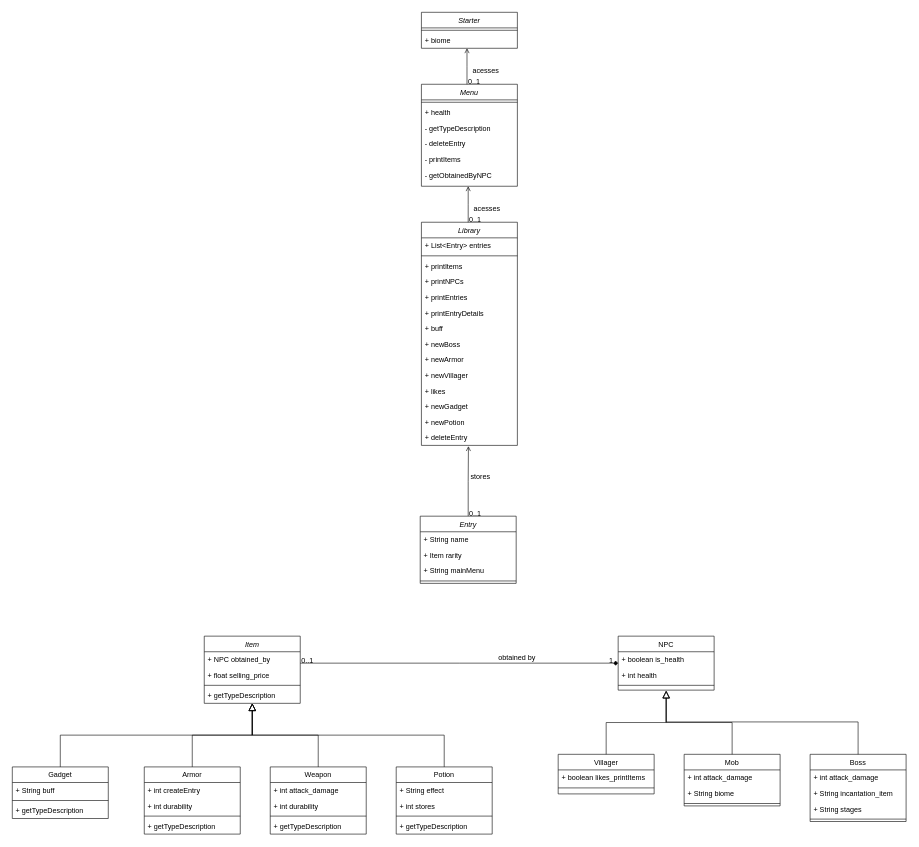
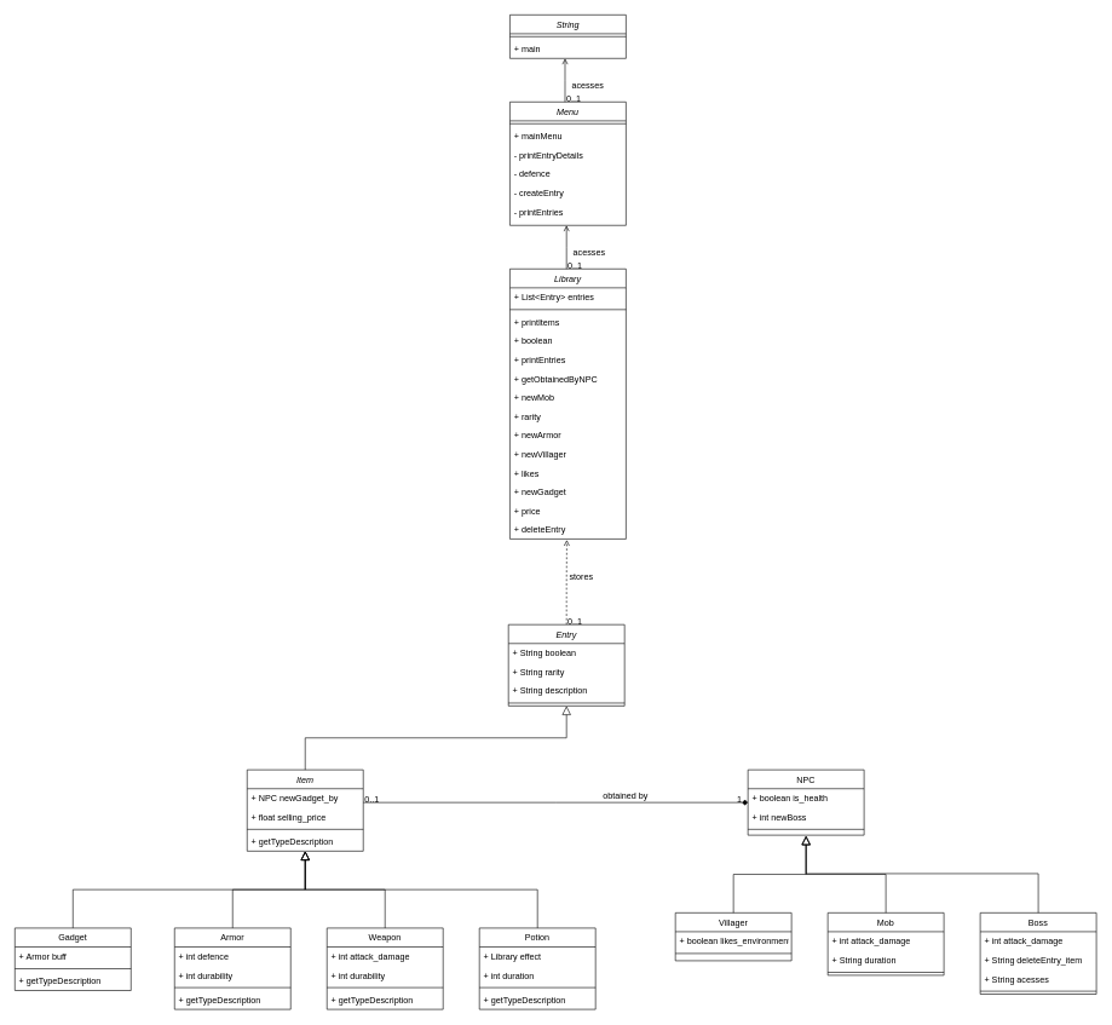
- <mxCell id="87" value="Starter" style="swimlane;fontStyle=2;align=center;verticalAlign=top;childLayout=stackLayout;horizontal=1;startSize=26;horizontalStack=0;resizeParent=1;resizeLast=0;collapsible=1;marginBottom=0;rounded=0;shadow=0;strokeWidth=1;" vertex="1" parent="1"><mxGeometry x="702" y="20" width="160" height="60" as="geometry"><mxRectangle x="230" y="140" width="160" height="26" as="alternateBounds" /></mxGeometry></mxCell>
+ <mxCell id="87" value="String" style="swimlane;fontStyle=2;align=center;verticalAlign=top;childLayout=stackLayout;horizontal=1;startSize=26;horizontalStack=0;resizeParent=1;resizeLast=0;collapsible=1;marginBottom=0;rounded=0;shadow=0;strokeWidth=1;" vertex="1" parent="1"><mxGeometry x="702" y="20" width="160" height="60" as="geometry"><mxRectangle x="230" y="140" width="160" height="26" as="alternateBounds" /></mxGeometry></mxCell>
- <mxCell id="89" value="+ biome" style="text;align=left;verticalAlign=top;spacingLeft=4;spacingRight=4;overflow=hidden;rotatable=0;points=[[0,0.5],[1,0.5]];portConstraint=eastwest;rounded=0;shadow=0;html=0;" vertex="1" parent="87"><mxGeometry y="34" width="160" height="26" as="geometry" /></mxCell>
+ <mxCell id="89" value="+ main" style="text;align=left;verticalAlign=top;spacingLeft=4;spacingRight=4;overflow=hidden;rotatable=0;points=[[0,0.5],[1,0.5]];portConstraint=eastwest;rounded=0;shadow=0;html=0;" vertex="1" parent="87"><mxGeometry y="34" width="160" height="26" as="geometry" /></mxCell>
- <mxCell id="79" value="+ health" style="text;align=left;verticalAlign=top;spacingLeft=4;spacingRight=4;overflow=hidden;rotatable=0;points=[[0,0.5],[1,0.5]];portConstraint=eastwest;rounded=0;shadow=0;html=0;" vertex="1" parent="77"><mxGeometry y="34" width="160" height="26" as="geometry" /></mxCell>
+ <mxCell id="79" value="+ mainMenu" style="text;align=left;verticalAlign=top;spacingLeft=4;spacingRight=4;overflow=hidden;rotatable=0;points=[[0,0.5],[1,0.5]];portConstraint=eastwest;rounded=0;shadow=0;html=0;" vertex="1" parent="77"><mxGeometry y="34" width="160" height="26" as="geometry" /></mxCell>
- <mxCell id="80" value="- getTypeDescription" style="text;align=left;verticalAlign=top;spacingLeft=4;spacingRight=4;overflow=hidden;rotatable=0;points=[[0,0.5],[1,0.5]];portConstraint=eastwest;rounded=0;shadow=0;html=0;" vertex="1" parent="77"><mxGeometry y="60" width="160" height="26" as="geometry" /></mxCell>
+ <mxCell id="80" value="- printEntryDetails" style="text;align=left;verticalAlign=top;spacingLeft=4;spacingRight=4;overflow=hidden;rotatable=0;points=[[0,0.5],[1,0.5]];portConstraint=eastwest;rounded=0;shadow=0;html=0;" vertex="1" parent="77"><mxGeometry y="60" width="160" height="26" as="geometry" /></mxCell>
- <mxCell id="81" value="- deleteEntry" style="text;align=left;verticalAlign=top;spacingLeft=4;spacingRight=4;overflow=hidden;rotatable=0;points=[[0,0.5],[1,0.5]];portConstraint=eastwest;rounded=0;shadow=0;html=0;" vertex="1" parent="77"><mxGeometry y="86" width="160" height="26" as="geometry" /></mxCell>
+ <mxCell id="81" value="- defence" style="text;align=left;verticalAlign=top;spacingLeft=4;spacingRight=4;overflow=hidden;rotatable=0;points=[[0,0.5],[1,0.5]];portConstraint=eastwest;rounded=0;shadow=0;html=0;" vertex="1" parent="77"><mxGeometry y="86" width="160" height="26" as="geometry" /></mxCell>
- <mxCell id="82" value="- printItems" style="text;align=left;verticalAlign=top;spacingLeft=4;spacingRight=4;overflow=hidden;rotatable=0;points=[[0,0.5],[1,0.5]];portConstraint=eastwest;rounded=0;shadow=0;html=0;" vertex="1" parent="77"><mxGeometry y="112" width="160" height="26" as="geometry" /></mxCell>
+ <mxCell id="82" value="- createEntry" style="text;align=left;verticalAlign=top;spacingLeft=4;spacingRight=4;overflow=hidden;rotatable=0;points=[[0,0.5],[1,0.5]];portConstraint=eastwest;rounded=0;shadow=0;html=0;" vertex="1" parent="77"><mxGeometry y="112" width="160" height="26" as="geometry" /></mxCell>
- <mxCell id="83" value="- getObtainedByNPC" style="text;align=left;verticalAlign=top;spacingLeft=4;spacingRight=4;overflow=hidden;rotatable=0;points=[[0,0.5],[1,0.5]];portConstraint=eastwest;rounded=0;shadow=0;html=0;" vertex="1" parent="77"><mxGeometry y="138" width="160" height="26" as="geometry" /></mxCell>
+ <mxCell id="83" value="- printEntries" style="text;align=left;verticalAlign=top;spacingLeft=4;spacingRight=4;overflow=hidden;rotatable=0;points=[[0,0.5],[1,0.5]];portConstraint=eastwest;rounded=0;shadow=0;html=0;" vertex="1" parent="77"><mxGeometry y="138" width="160" height="26" as="geometry" /></mxCell>
- <mxCell id="57" value="+ printNPCs" style="text;align=left;verticalAlign=top;spacingLeft=4;spacingRight=4;overflow=hidden;rotatable=0;points=[[0,0.5],[1,0.5]];portConstraint=eastwest;rounded=0;shadow=0;html=0;" parent="53" vertex="1"><mxGeometry y="86" width="160" height="26" as="geometry" /></mxCell>
+ <mxCell id="57" value="+ boolean" style="text;align=left;verticalAlign=top;spacingLeft=4;spacingRight=4;overflow=hidden;rotatable=0;points=[[0,0.5],[1,0.5]];portConstraint=eastwest;rounded=0;shadow=0;html=0;" parent="53" vertex="1"><mxGeometry y="86" width="160" height="26" as="geometry" /></mxCell>
- <mxCell id="59" value="+ printEntryDetails" style="text;align=left;verticalAlign=top;spacingLeft=4;spacingRight=4;overflow=hidden;rotatable=0;points=[[0,0.5],[1,0.5]];portConstraint=eastwest;rounded=0;shadow=0;html=0;" parent="53" vertex="1"><mxGeometry y="138" width="160" height="26" as="geometry" /></mxCell>
+ <mxCell id="59" value="+ getObtainedByNPC" style="text;align=left;verticalAlign=top;spacingLeft=4;spacingRight=4;overflow=hidden;rotatable=0;points=[[0,0.5],[1,0.5]];portConstraint=eastwest;rounded=0;shadow=0;html=0;" parent="53" vertex="1"><mxGeometry y="138" width="160" height="26" as="geometry" /></mxCell>
- <mxCell id="60" value="+ buff" style="text;align=left;verticalAlign=top;spacingLeft=4;spacingRight=4;overflow=hidden;rotatable=0;points=[[0,0.5],[1,0.5]];portConstraint=eastwest;rounded=0;shadow=0;html=0;" vertex="1" parent="53"><mxGeometry y="164" width="160" height="26" as="geometry" /></mxCell>
+ <mxCell id="60" value="+ newMob" style="text;align=left;verticalAlign=top;spacingLeft=4;spacingRight=4;overflow=hidden;rotatable=0;points=[[0,0.5],[1,0.5]];portConstraint=eastwest;rounded=0;shadow=0;html=0;" vertex="1" parent="53"><mxGeometry y="164" width="160" height="26" as="geometry" /></mxCell>
- <mxCell id="61" value="+ newBoss" style="text;align=left;verticalAlign=top;spacingLeft=4;spacingRight=4;overflow=hidden;rotatable=0;points=[[0,0.5],[1,0.5]];portConstraint=eastwest;rounded=0;shadow=0;html=0;" vertex="1" parent="53"><mxGeometry y="190" width="160" height="26" as="geometry" /></mxCell>
+ <mxCell id="61" value="+ rarity" style="text;align=left;verticalAlign=top;spacingLeft=4;spacingRight=4;overflow=hidden;rotatable=0;points=[[0,0.5],[1,0.5]];portConstraint=eastwest;rounded=0;shadow=0;html=0;" vertex="1" parent="53"><mxGeometry y="190" width="160" height="26" as="geometry" /></mxCell>
- <mxCell id="66" value="+ newPotion" style="text;align=left;verticalAlign=top;spacingLeft=4;spacingRight=4;overflow=hidden;rotatable=0;points=[[0,0.5],[1,0.5]];portConstraint=eastwest;rounded=0;shadow=0;html=0;" vertex="1" parent="53"><mxGeometry y="320" width="160" height="26" as="geometry" /></mxCell>
+ <mxCell id="66" value="+ price" style="text;align=left;verticalAlign=top;spacingLeft=4;spacingRight=4;overflow=hidden;rotatable=0;points=[[0,0.5],[1,0.5]];portConstraint=eastwest;rounded=0;shadow=0;html=0;" vertex="1" parent="53"><mxGeometry y="320" width="160" height="26" as="geometry" /></mxCell>
- <mxCell id="68" value="" style="endArrow=open;shadow=0;strokeWidth=1;rounded=0;endFill=1;edgeStyle=elbowEdgeStyle;elbow=vertical;exitX=0.5;exitY=0;exitDx=0;exitDy=0;entryX=0.49;entryY=1.051;entryDx=0;entryDy=0;entryPerimeter=0;" parent="1" source="71" target="67" edge="1"><mxGeometry x="0.5" y="41" relative="1" as="geometry"><mxPoint x="770" y="930" as="sourcePoint" /><mxPoint x="781" y="760" as="targetPoint" /><mxPoint x="-40" y="32" as="offset" /></mxGeometry></mxCell>
+ <mxCell id="68" value="" style="endArrow=open;shadow=0;strokeWidth=1;rounded=0;endFill=1;edgeStyle=elbowEdgeStyle;elbow=vertical;exitX=0.5;exitY=0;exitDx=0;exitDy=0;entryX=0.49;entryY=1.051;entryDx=0;entryDy=0;entryPerimeter=0;dashed=1;" parent="1" source="71" target="67" edge="1"><mxGeometry x="0.5" y="41" relative="1" as="geometry"><mxPoint x="770" y="930" as="sourcePoint" /><mxPoint x="781" y="760" as="targetPoint" /><mxPoint x="-40" y="32" as="offset" /></mxGeometry></mxCell>
- <mxCell id="72" value="+ String name" style="text;align=left;verticalAlign=top;spacingLeft=4;spacingRight=4;overflow=hidden;rotatable=0;points=[[0,0.5],[1,0.5]];portConstraint=eastwest;" parent="71" vertex="1"><mxGeometry y="26" width="160" height="26" as="geometry" /></mxCell>
+ <mxCell id="72" value="+ String boolean" style="text;align=left;verticalAlign=top;spacingLeft=4;spacingRight=4;overflow=hidden;rotatable=0;points=[[0,0.5],[1,0.5]];portConstraint=eastwest;" parent="71" vertex="1"><mxGeometry y="26" width="160" height="26" as="geometry" /></mxCell>
- <mxCell id="73" value="+ Item rarity" style="text;align=left;verticalAlign=top;spacingLeft=4;spacingRight=4;overflow=hidden;rotatable=0;points=[[0,0.5],[1,0.5]];portConstraint=eastwest;rounded=0;shadow=0;html=0;" parent="71" vertex="1"><mxGeometry y="52" width="160" height="26" as="geometry" /></mxCell>
+ <mxCell id="73" value="+ String rarity" style="text;align=left;verticalAlign=top;spacingLeft=4;spacingRight=4;overflow=hidden;rotatable=0;points=[[0,0.5],[1,0.5]];portConstraint=eastwest;rounded=0;shadow=0;html=0;" parent="71" vertex="1"><mxGeometry y="52" width="160" height="26" as="geometry" /></mxCell>
- <mxCell id="74" value="+ String mainMenu" style="text;align=left;verticalAlign=top;spacingLeft=4;spacingRight=4;overflow=hidden;rotatable=0;points=[[0,0.5],[1,0.5]];portConstraint=eastwest;rounded=0;shadow=0;html=0;" parent="71" vertex="1"><mxGeometry y="78" width="160" height="26" as="geometry" /></mxCell>
+ <mxCell id="74" value="+ String description" style="text;align=left;verticalAlign=top;spacingLeft=4;spacingRight=4;overflow=hidden;rotatable=0;points=[[0,0.5],[1,0.5]];portConstraint=eastwest;rounded=0;shadow=0;html=0;" parent="71" vertex="1"><mxGeometry y="78" width="160" height="26" as="geometry" /></mxCell>
+ <mxCell id="76" value="" style="endArrow=block;endSize=10;endFill=0;shadow=0;strokeWidth=1;rounded=0;edgeStyle=elbowEdgeStyle;elbow=vertical;exitX=0.5;exitY=0;exitDx=0;exitDy=0;entryX=0.5;entryY=1;entryDx=0;entryDy=0;" parent="1" source="2" target="71" edge="1"><mxGeometry width="160" relative="1" as="geometry"><mxPoint x="750" y="1340" as="sourcePoint" /><mxPoint x="430.16" y="1234.26" as="targetPoint" /></mxGeometry></mxCell>
- <mxCell id="3" value="+ NPC obtained_by" style="text;align=left;verticalAlign=top;spacingLeft=4;spacingRight=4;overflow=hidden;rotatable=0;points=[[0,0.5],[1,0.5]];portConstraint=eastwest;rounded=0;shadow=0;html=0;" parent="2" vertex="1"><mxGeometry y="26" width="160" height="26" as="geometry" /></mxCell>
+ <mxCell id="3" value="+ NPC newGadget_by" style="text;align=left;verticalAlign=top;spacingLeft=4;spacingRight=4;overflow=hidden;rotatable=0;points=[[0,0.5],[1,0.5]];portConstraint=eastwest;rounded=0;shadow=0;html=0;" parent="2" vertex="1"><mxGeometry y="26" width="160" height="26" as="geometry" /></mxCell>
- <mxCell id="21" value="+ int health" style="text;align=left;verticalAlign=top;spacingLeft=4;spacingRight=4;overflow=hidden;rotatable=0;points=[[0,0.5],[1,0.5]];portConstraint=eastwest;rounded=0;shadow=0;html=0;" parent="19" vertex="1"><mxGeometry y="52" width="160" height="26" as="geometry" /></mxCell>
+ <mxCell id="21" value="+ int newBoss" style="text;align=left;verticalAlign=top;spacingLeft=4;spacingRight=4;overflow=hidden;rotatable=0;points=[[0,0.5],[1,0.5]];portConstraint=eastwest;rounded=0;shadow=0;html=0;" parent="19" vertex="1"><mxGeometry y="52" width="160" height="26" as="geometry" /></mxCell>
- <mxCell id="39" value="+ boolean likes_printItems" style="text;align=left;verticalAlign=top;spacingLeft=4;spacingRight=4;overflow=hidden;rotatable=0;points=[[0,0.5],[1,0.5]];portConstraint=eastwest;rounded=0;shadow=0;html=0;" parent="38" vertex="1"><mxGeometry y="26" width="160" height="26" as="geometry" /></mxCell>
+ <mxCell id="39" value="+ boolean likes_environment" style="text;align=left;verticalAlign=top;spacingLeft=4;spacingRight=4;overflow=hidden;rotatable=0;points=[[0,0.5],[1,0.5]];portConstraint=eastwest;rounded=0;shadow=0;html=0;" parent="38" vertex="1"><mxGeometry y="26" width="160" height="26" as="geometry" /></mxCell>
- <mxCell id="33" value="+ String buff" style="text;align=left;verticalAlign=top;spacingLeft=4;spacingRight=4;overflow=hidden;rotatable=0;points=[[0,0.5],[1,0.5]];portConstraint=eastwest;" parent="32" vertex="1"><mxGeometry y="26" width="160" height="26" as="geometry" /></mxCell>
+ <mxCell id="33" value="+ Armor buff" style="text;align=left;verticalAlign=top;spacingLeft=4;spacingRight=4;overflow=hidden;rotatable=0;points=[[0,0.5],[1,0.5]];portConstraint=eastwest;" parent="32" vertex="1"><mxGeometry y="26" width="160" height="26" as="geometry" /></mxCell>
- <mxCell id="8" value="+ int createEntry" style="text;align=left;verticalAlign=top;spacingLeft=4;spacingRight=4;overflow=hidden;rotatable=0;points=[[0,0.5],[1,0.5]];portConstraint=eastwest;" parent="7" vertex="1"><mxGeometry y="26" width="160" height="26" as="geometry" /></mxCell>
+ <mxCell id="8" value="+ int defence" style="text;align=left;verticalAlign=top;spacingLeft=4;spacingRight=4;overflow=hidden;rotatable=0;points=[[0,0.5],[1,0.5]];portConstraint=eastwest;" parent="7" vertex="1"><mxGeometry y="26" width="160" height="26" as="geometry" /></mxCell>
- <mxCell id="28" value="+ String effect" style="text;align=left;verticalAlign=top;spacingLeft=4;spacingRight=4;overflow=hidden;rotatable=0;points=[[0,0.5],[1,0.5]];portConstraint=eastwest;" parent="27" vertex="1"><mxGeometry y="26" width="160" height="26" as="geometry" /></mxCell>
+ <mxCell id="28" value="+ Library effect" style="text;align=left;verticalAlign=top;spacingLeft=4;spacingRight=4;overflow=hidden;rotatable=0;points=[[0,0.5],[1,0.5]];portConstraint=eastwest;" parent="27" vertex="1"><mxGeometry y="26" width="160" height="26" as="geometry" /></mxCell>
- <mxCell id="44" value="+ String biome" style="text;align=left;verticalAlign=top;spacingLeft=4;spacingRight=4;overflow=hidden;rotatable=0;points=[[0,0.5],[1,0.5]];portConstraint=eastwest;" parent="42" vertex="1"><mxGeometry y="52" width="160" height="26" as="geometry" /></mxCell>
+ <mxCell id="44" value="+ String duration" style="text;align=left;verticalAlign=top;spacingLeft=4;spacingRight=4;overflow=hidden;rotatable=0;points=[[0,0.5],[1,0.5]];portConstraint=eastwest;" parent="42" vertex="1"><mxGeometry y="52" width="160" height="26" as="geometry" /></mxCell>
- <mxCell id="49" value="+ String incantation_item" style="text;align=left;verticalAlign=top;spacingLeft=4;spacingRight=4;overflow=hidden;rotatable=0;points=[[0,0.5],[1,0.5]];portConstraint=eastwest;" parent="47" vertex="1"><mxGeometry y="52" width="160" height="26" as="geometry" /></mxCell>
+ <mxCell id="49" value="+ String deleteEntry_item" style="text;align=left;verticalAlign=top;spacingLeft=4;spacingRight=4;overflow=hidden;rotatable=0;points=[[0,0.5],[1,0.5]];portConstraint=eastwest;" parent="47" vertex="1"><mxGeometry y="52" width="160" height="26" as="geometry" /></mxCell>
- <mxCell id="29" value="+ int stores" style="text;align=left;verticalAlign=top;spacingLeft=4;spacingRight=4;overflow=hidden;rotatable=0;points=[[0,0.5],[1,0.5]];portConstraint=eastwest;" parent="27" vertex="1"><mxGeometry y="52" width="160" height="26" as="geometry" /></mxCell>
+ <mxCell id="29" value="+ int duration" style="text;align=left;verticalAlign=top;spacingLeft=4;spacingRight=4;overflow=hidden;rotatable=0;points=[[0,0.5],[1,0.5]];portConstraint=eastwest;" parent="27" vertex="1"><mxGeometry y="52" width="160" height="26" as="geometry" /></mxCell>
- <mxCell id="50" value="+ String stages" style="text;align=left;verticalAlign=top;spacingLeft=4;spacingRight=4;overflow=hidden;rotatable=0;points=[[0,0.5],[1,0.5]];portConstraint=eastwest;" parent="47" vertex="1"><mxGeometry y="78" width="160" height="26" as="geometry" /></mxCell>
+ <mxCell id="50" value="+ String acesses" style="text;align=left;verticalAlign=top;spacingLeft=4;spacingRight=4;overflow=hidden;rotatable=0;points=[[0,0.5],[1,0.5]];portConstraint=eastwest;" parent="47" vertex="1"><mxGeometry y="78" width="160" height="26" as="geometry" /></mxCell>
